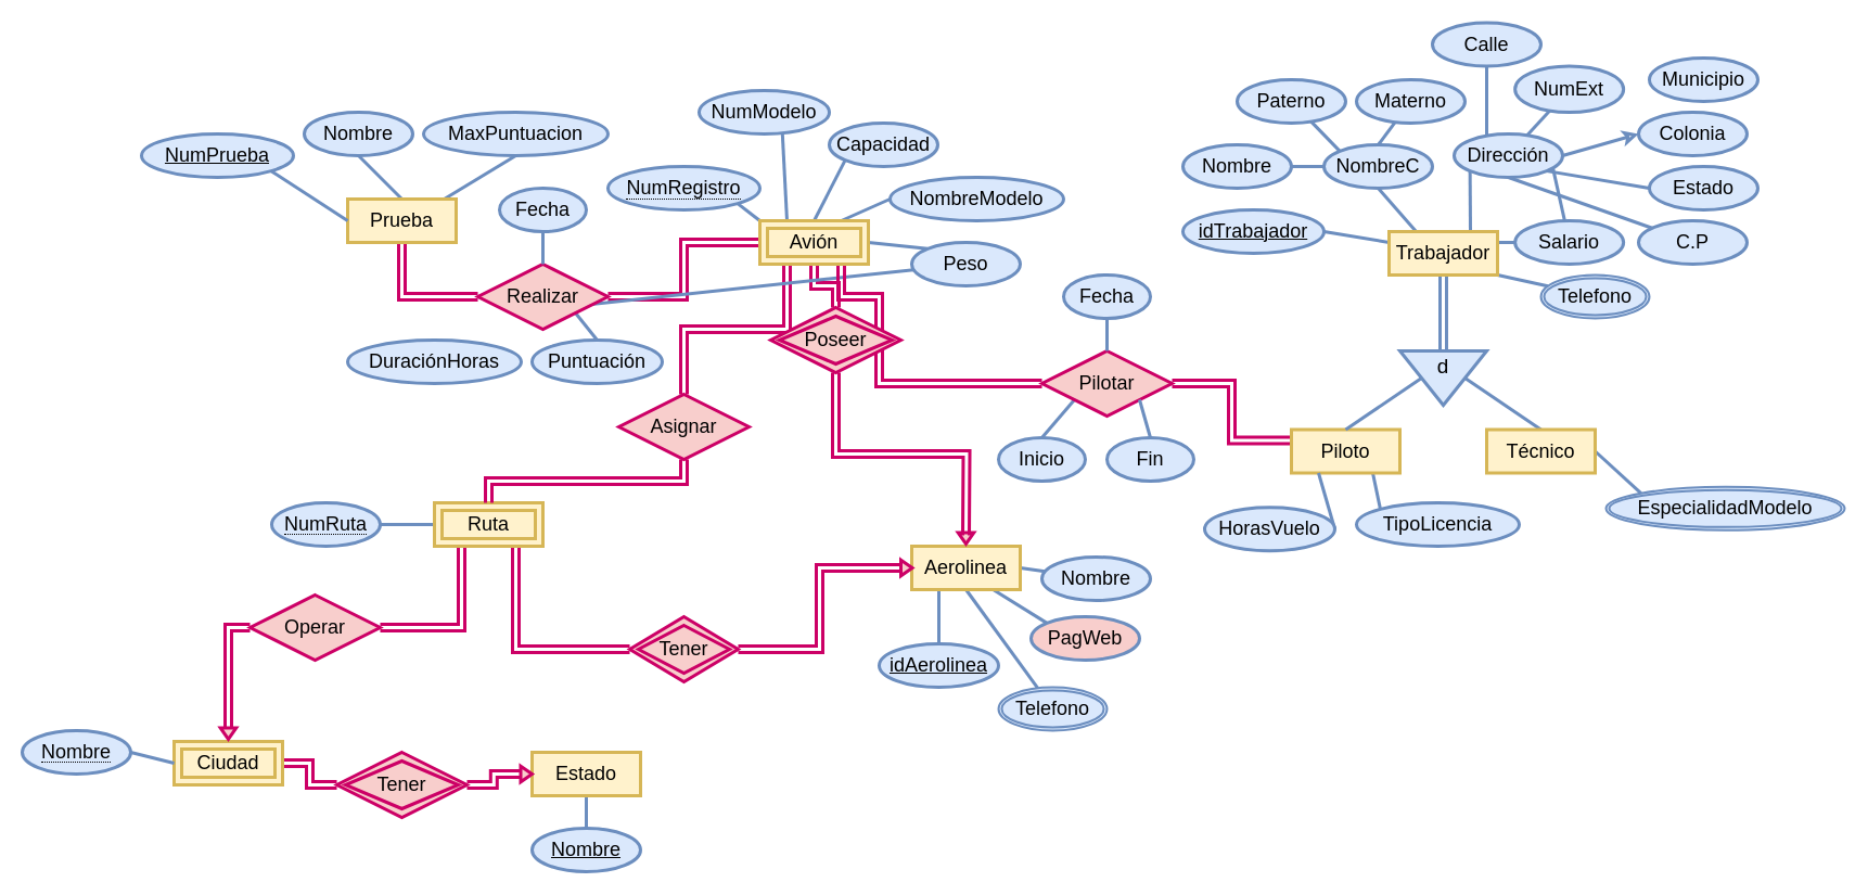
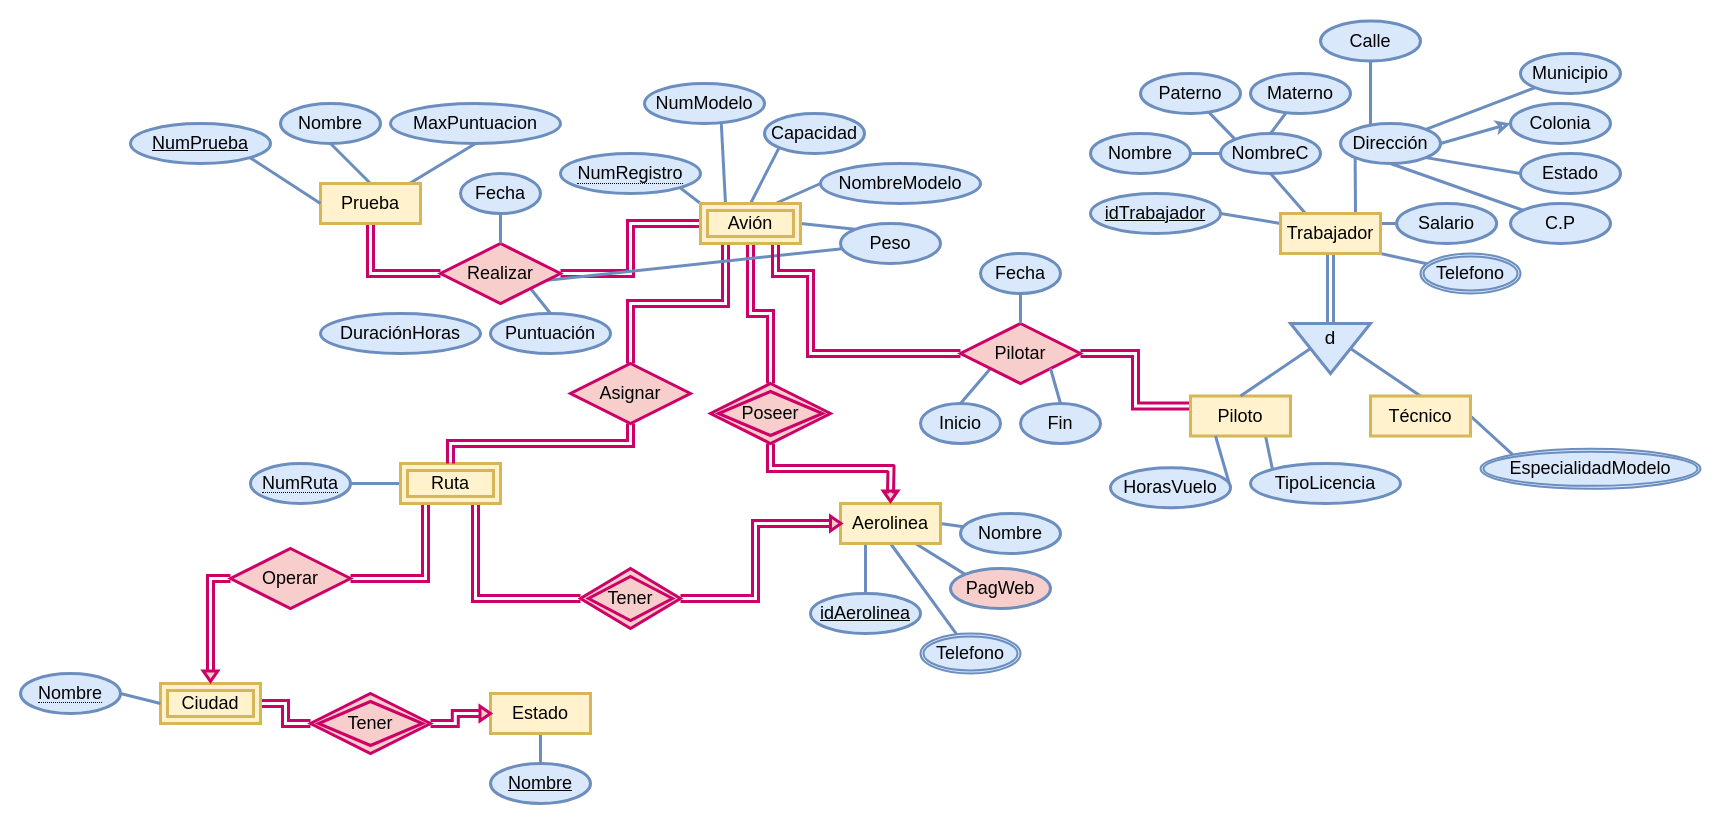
- <mxCell id="59" value="NumExt" style="ellipse;whiteSpace=wrap;html=1;align=center;fontSize=18;strokeWidth=3;fillColor=#dae8fc;strokeColor=#6c8ebf;" parent="1" vertex="1"><mxGeometry x="1396.15" y="60.5" width="100" height="42.5" as="geometry" /></mxCell>
- <mxCell id="51" style="edgeStyle=none;rounded=0;orthogonalLoop=1;jettySize=auto;html=1;fontSize=18;endArrow=none;endFill=0;strokeWidth=3;fillColor=#dae8fc;strokeColor=#6c8ebf;" parent="1" source="59" target="50" edge="1"><mxGeometry relative="1" as="geometry" /></mxCell>
- <mxCell id="48" style="edgeStyle=none;rounded=0;orthogonalLoop=1;jettySize=auto;html=1;fontSize=18;endArrow=none;endFill=0;strokeWidth=3;exitX=1;exitY=0;exitDx=0;exitDy=0;fillColor=#dae8fc;strokeColor=#6c8ebf;" parent="1" source="50" target="22" edge="1"><mxGeometry relative="1" as="geometry"><mxPoint x="1666" y="215.5" as="sourcePoint" /></mxGeometry></mxCell>
+ <mxCell id="48" style="edgeStyle=none;rounded=0;orthogonalLoop=1;jettySize=auto;html=1;entryX=0;entryY=1;entryDx=0;entryDy=0;fontSize=18;endArrow=none;endFill=0;strokeWidth=3;exitX=1;exitY=0;exitDx=0;exitDy=0;fillColor=#dae8fc;strokeColor=#6c8ebf;" parent="1" source="50" target="53" edge="1"><mxGeometry relative="1" as="geometry"><mxPoint x="1666" y="215.5" as="sourcePoint" /></mxGeometry></mxCell>
- <mxCell id="88" value="Poseer" style="shape=rhombus;double=1;perimeter=rhombusPerimeter;whiteSpace=wrap;html=1;align=center;fontSize=18;strokeColor=#CC0066;strokeWidth=3;fillColor=#f8cecc;" parent="1" vertex="1"><mxGeometry x="710" y="283" width="120" height="60" as="geometry" /></mxCell>
+ <mxCell id="88" value="Poseer" style="shape=rhombus;double=1;perimeter=rhombusPerimeter;whiteSpace=wrap;html=1;align=center;fontSize=18;strokeColor=#CC0066;strokeWidth=3;fillColor=#f8cecc;" parent="1" vertex="1"><mxGeometry x="710" y="383" width="120" height="60" as="geometry" /></mxCell>
